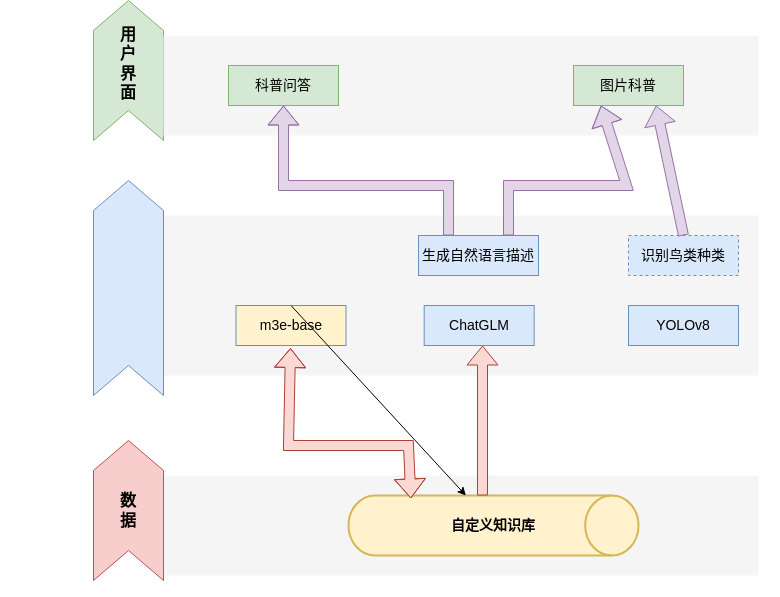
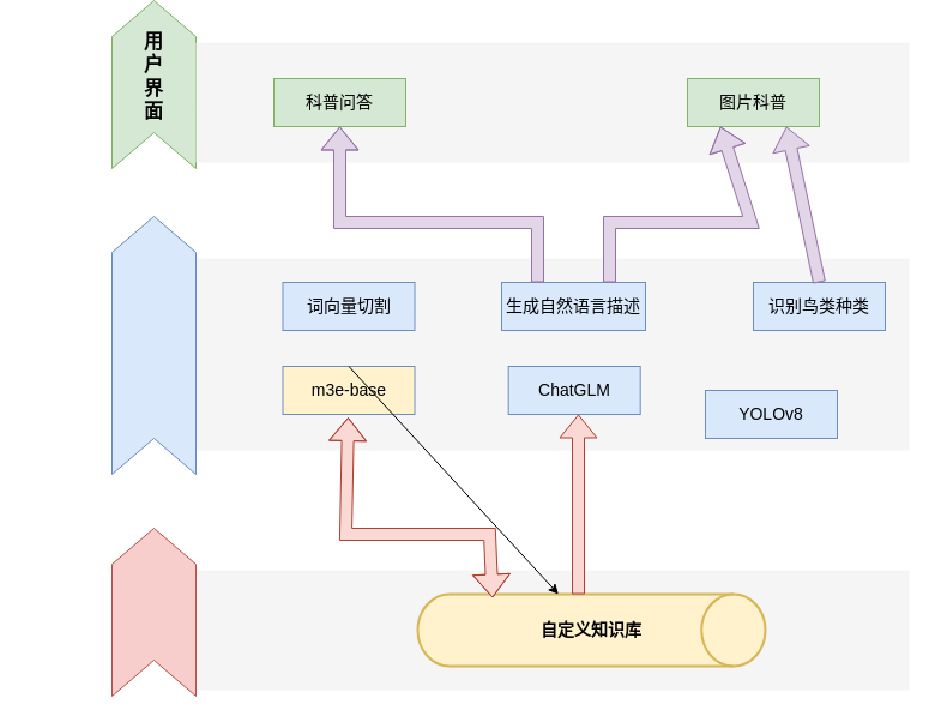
+ <mxCell id="16" value="&lt;span style=&quot;font-size: 14px;&quot;&gt;词向量切割&lt;/span&gt;" style="rounded=0;whiteSpace=wrap;html=1;fillColor=#dae8fc;strokeColor=#6c8ebf;" vertex="1" parent="1"><mxGeometry x="235.5" y="220" width="110" height="40" as="geometry" /></mxCell>
- <mxCell id="18" value="&lt;span style=&quot;font-size: 14px;&quot;&gt;识别鸟类种类&lt;/span&gt;" style="rounded=0;whiteSpace=wrap;html=1;fillColor=#dae8fc;strokeColor=#6c8ebf;dashed=1;" vertex="1" parent="1"><mxGeometry x="628" y="220" width="110" height="40" as="geometry" /></mxCell>
+ <mxCell id="18" value="&lt;span style=&quot;font-size: 14px;&quot;&gt;识别鸟类种类&lt;/span&gt;" style="rounded=0;whiteSpace=wrap;html=1;fillColor=#dae8fc;strokeColor=#6c8ebf;" vertex="1" parent="1"><mxGeometry x="628" y="220" width="110" height="40" as="geometry" /></mxCell>
- <mxCell id="15" value="&lt;span style=&quot;font-size: 14px;&quot;&gt;YOLOv8&lt;/span&gt;" style="rounded=0;whiteSpace=wrap;html=1;fillColor=#dae8fc;strokeColor=#6c8ebf;" vertex="1" parent="1"><mxGeometry x="628" y="290" width="110" height="40" as="geometry" /></mxCell>
+ <mxCell id="15" value="&lt;span style=&quot;font-size: 14px;&quot;&gt;YOLOv8&lt;/span&gt;" style="rounded=0;whiteSpace=wrap;html=1;fillColor=#dae8fc;strokeColor=#6c8ebf;" vertex="1" parent="1"><mxGeometry x="588" y="310" width="110" height="40" as="geometry" /></mxCell>
- <mxCell id="8" value="&lt;span style=&quot;font-size: 16px;&quot;&gt;&lt;b&gt;数&lt;br&gt;据&lt;/b&gt;&lt;/span&gt;" style="shape=partialRectangle;whiteSpace=wrap;html=1;top=0;bottom=0;fillColor=#f8cecc;strokeColor=#b85450;" parent="1" vertex="1"><mxGeometry x="93" y="467.5" width="70" height="55" as="geometry" /></mxCell>
